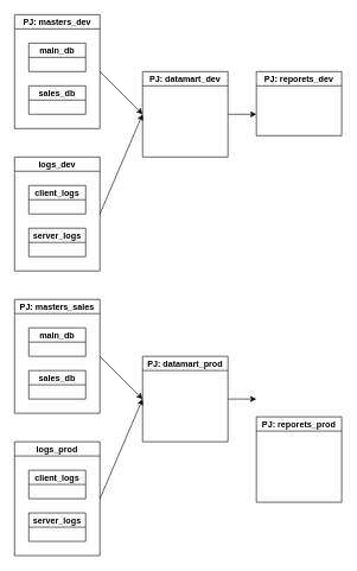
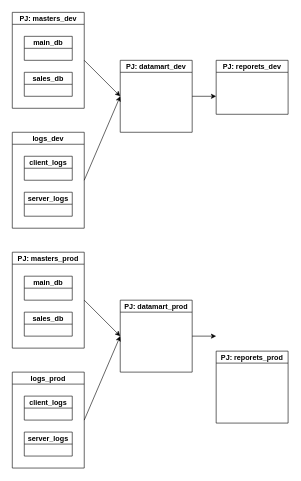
- <mxCell id="16" value="PJ: masters_sales" style="swimlane;startSize=20;horizontal=1;containerType=tree;" vertex="1" parent="1"><mxGeometry x="20" y="420" width="120" height="160" as="geometry" /></mxCell>
+ <mxCell id="16" value="PJ: masters_prod" style="swimlane;startSize=20;horizontal=1;containerType=tree;" vertex="1" parent="1"><mxGeometry x="20" y="420" width="120" height="160" as="geometry" /></mxCell>
